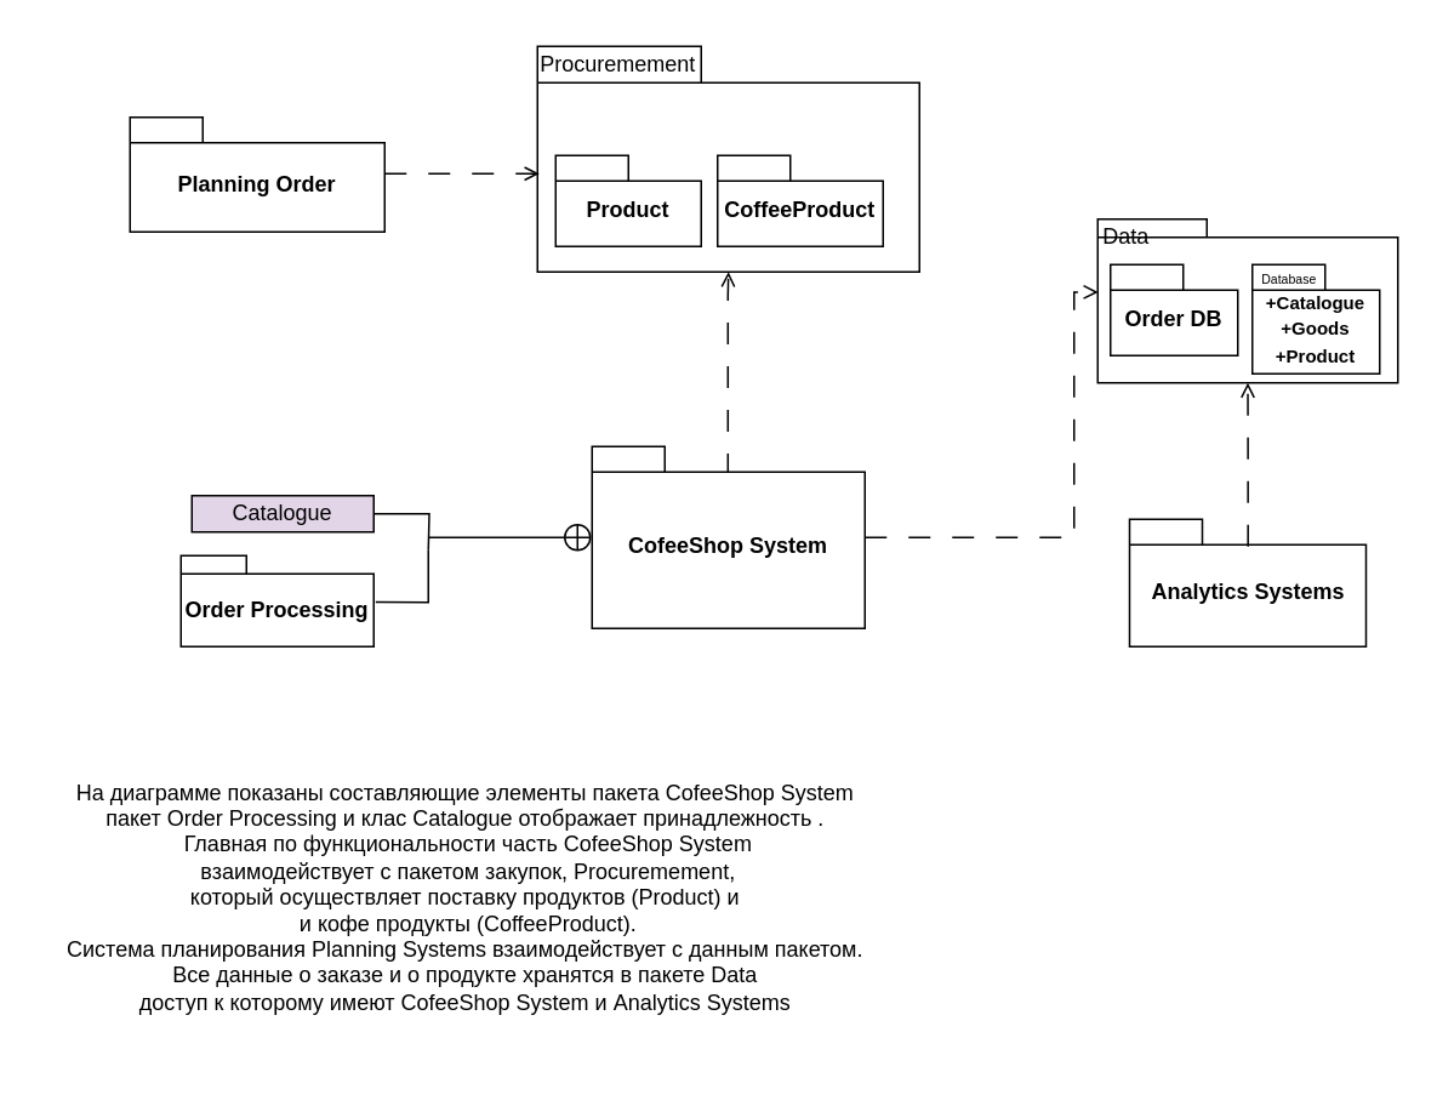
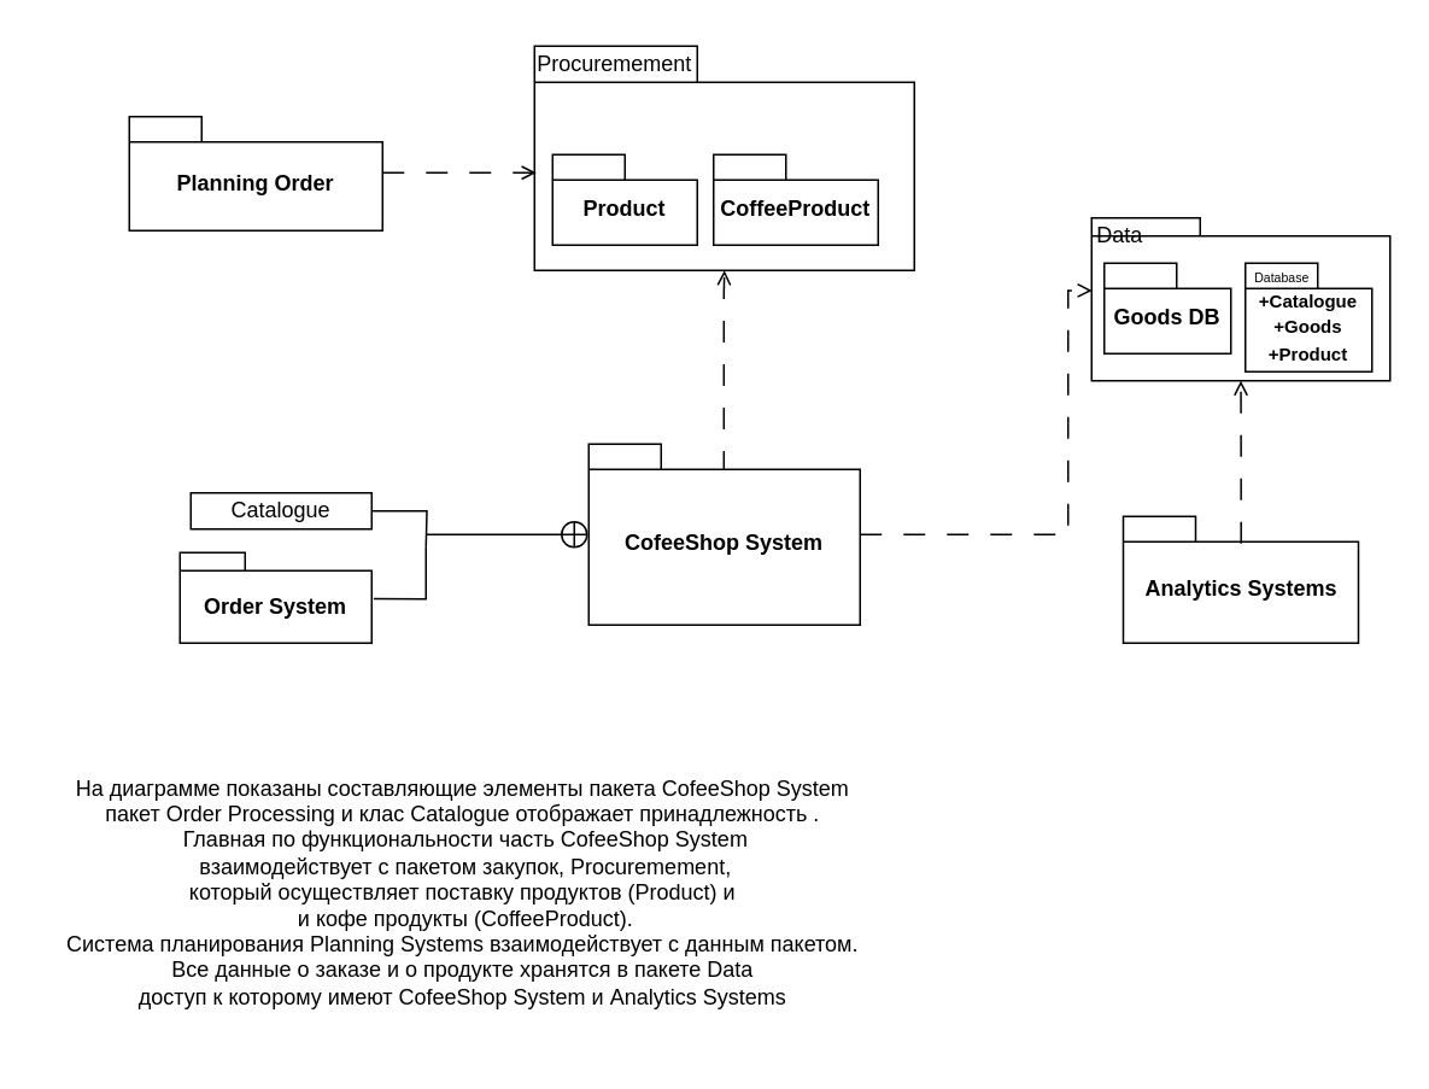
- <mxCell id="14" value="Order DB" style="shape=folder;fontStyle=1;spacingTop=10;tabWidth=40;tabHeight=14;tabPosition=left;html=1;whiteSpace=wrap;" vertex="1" parent="1"><mxGeometry x="610" y="145" width="70" height="50" as="geometry" /></mxCell>
+ <mxCell id="14" value="Goods DB" style="shape=folder;fontStyle=1;spacingTop=10;tabWidth=40;tabHeight=14;tabPosition=left;html=1;whiteSpace=wrap;" vertex="1" parent="1"><mxGeometry x="610" y="145" width="70" height="50" as="geometry" /></mxCell>
- <mxCell id="6" value="Catalogue" style="html=1;whiteSpace=wrap;fillColor=#e1d5e7;" vertex="1" parent="1"><mxGeometry x="105" y="272" width="100" height="20" as="geometry" /></mxCell>
+ <mxCell id="6" value="Catalogue" style="html=1;whiteSpace=wrap;" vertex="1" parent="1"><mxGeometry x="105" y="272" width="100" height="20" as="geometry" /></mxCell>
- <mxCell id="21" value="Order Processing" style="shape=folder;fontStyle=1;spacingTop=10;tabWidth=36;tabHeight=10;tabPosition=left;html=1;whiteSpace=wrap;" vertex="1" parent="1"><mxGeometry x="99" y="305" width="106" height="50" as="geometry" /></mxCell>
+ <mxCell id="21" value="Order System" style="shape=folder;fontStyle=1;spacingTop=10;tabWidth=36;tabHeight=10;tabPosition=left;html=1;whiteSpace=wrap;" vertex="1" parent="1"><mxGeometry x="99" y="305" width="106" height="50" as="geometry" /></mxCell>
